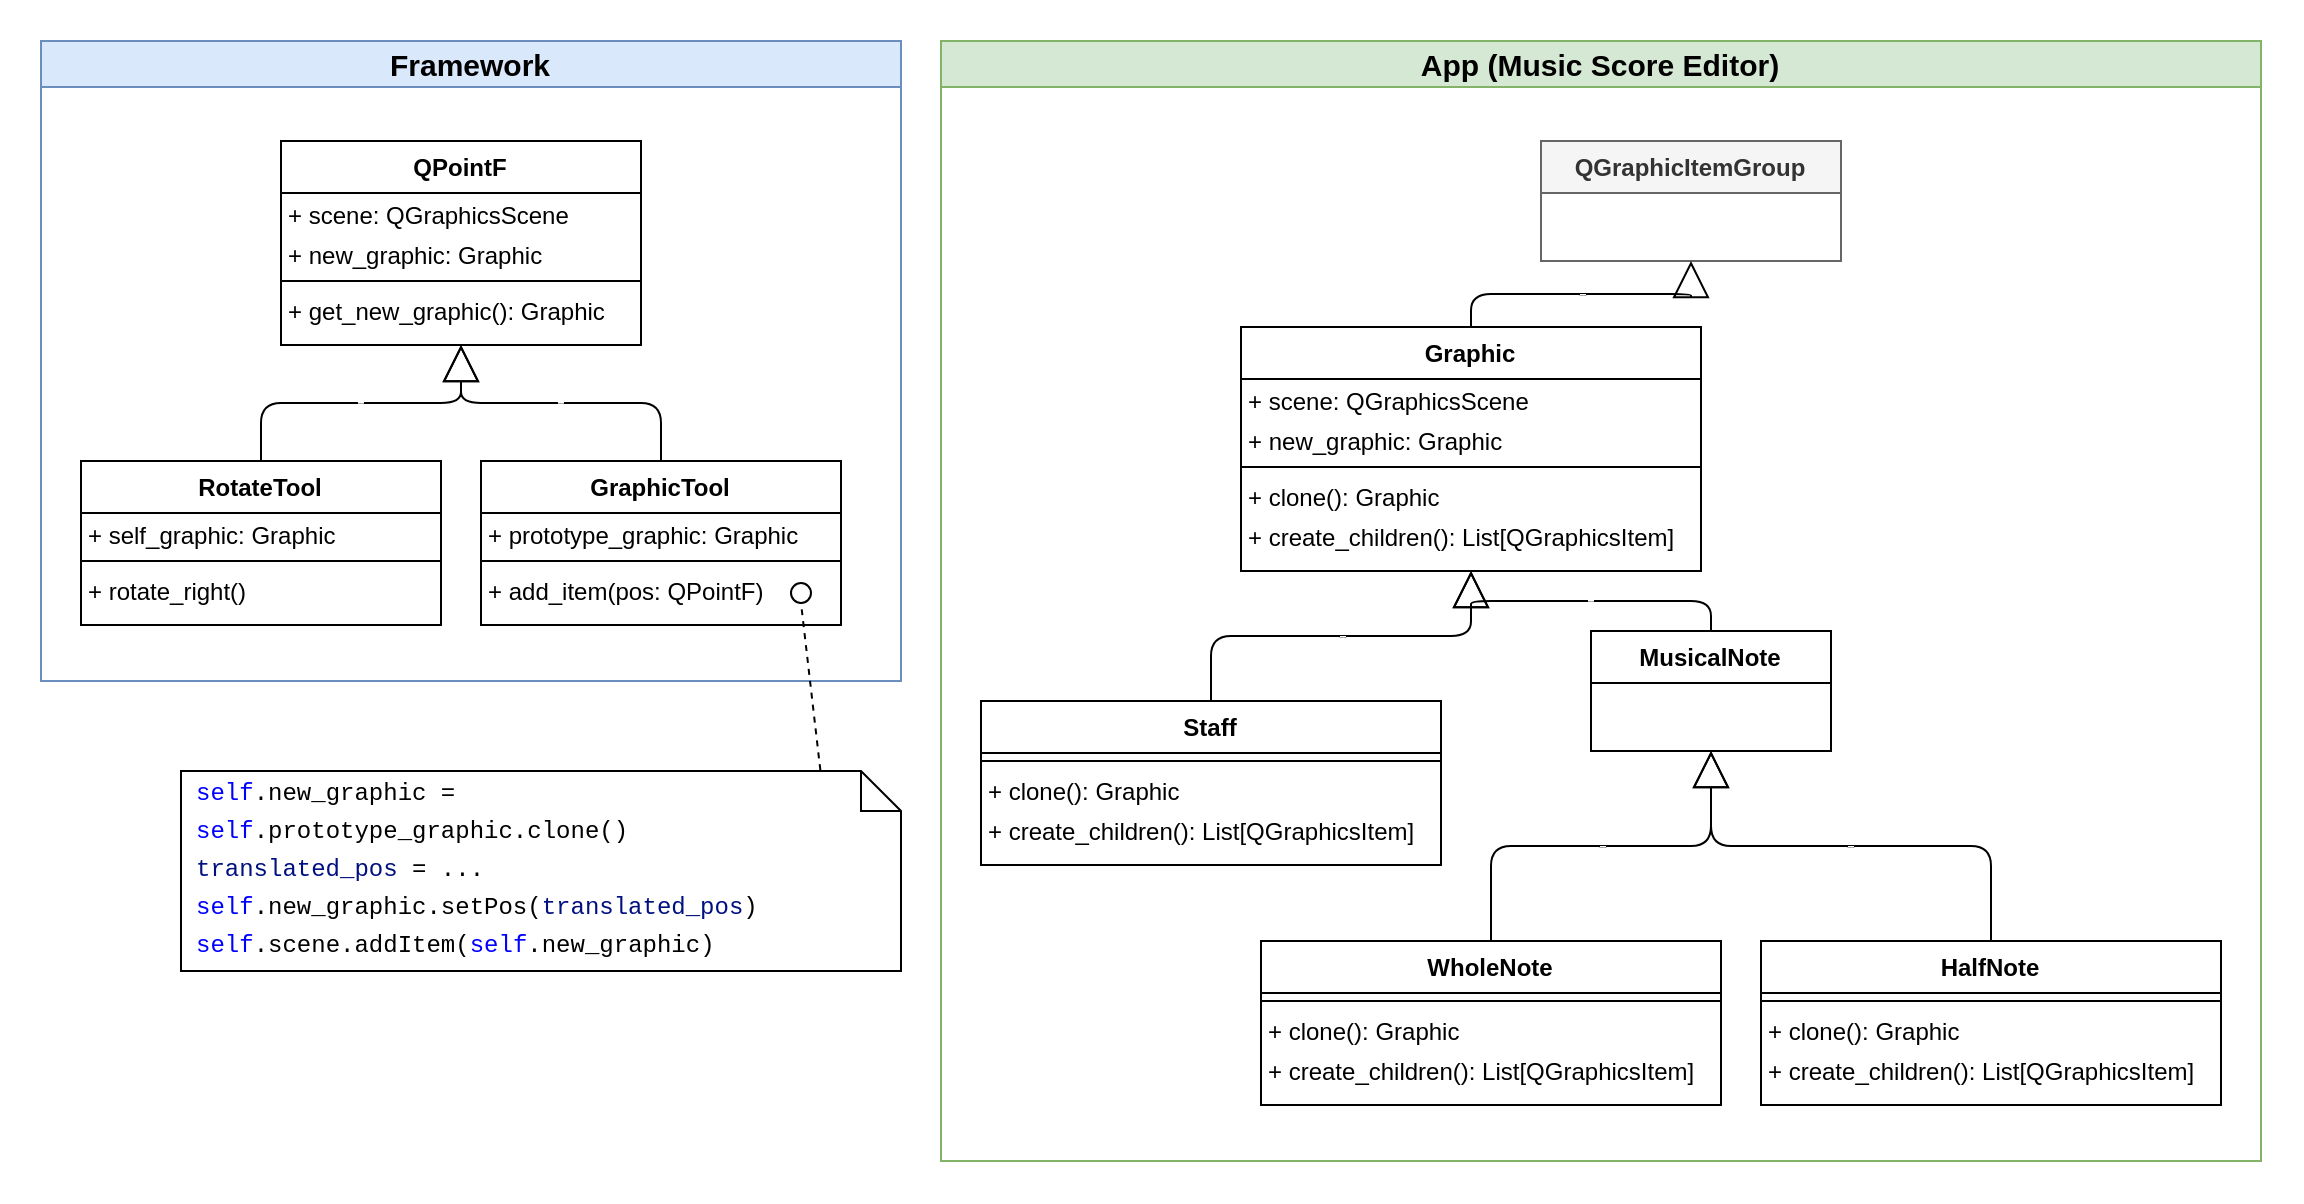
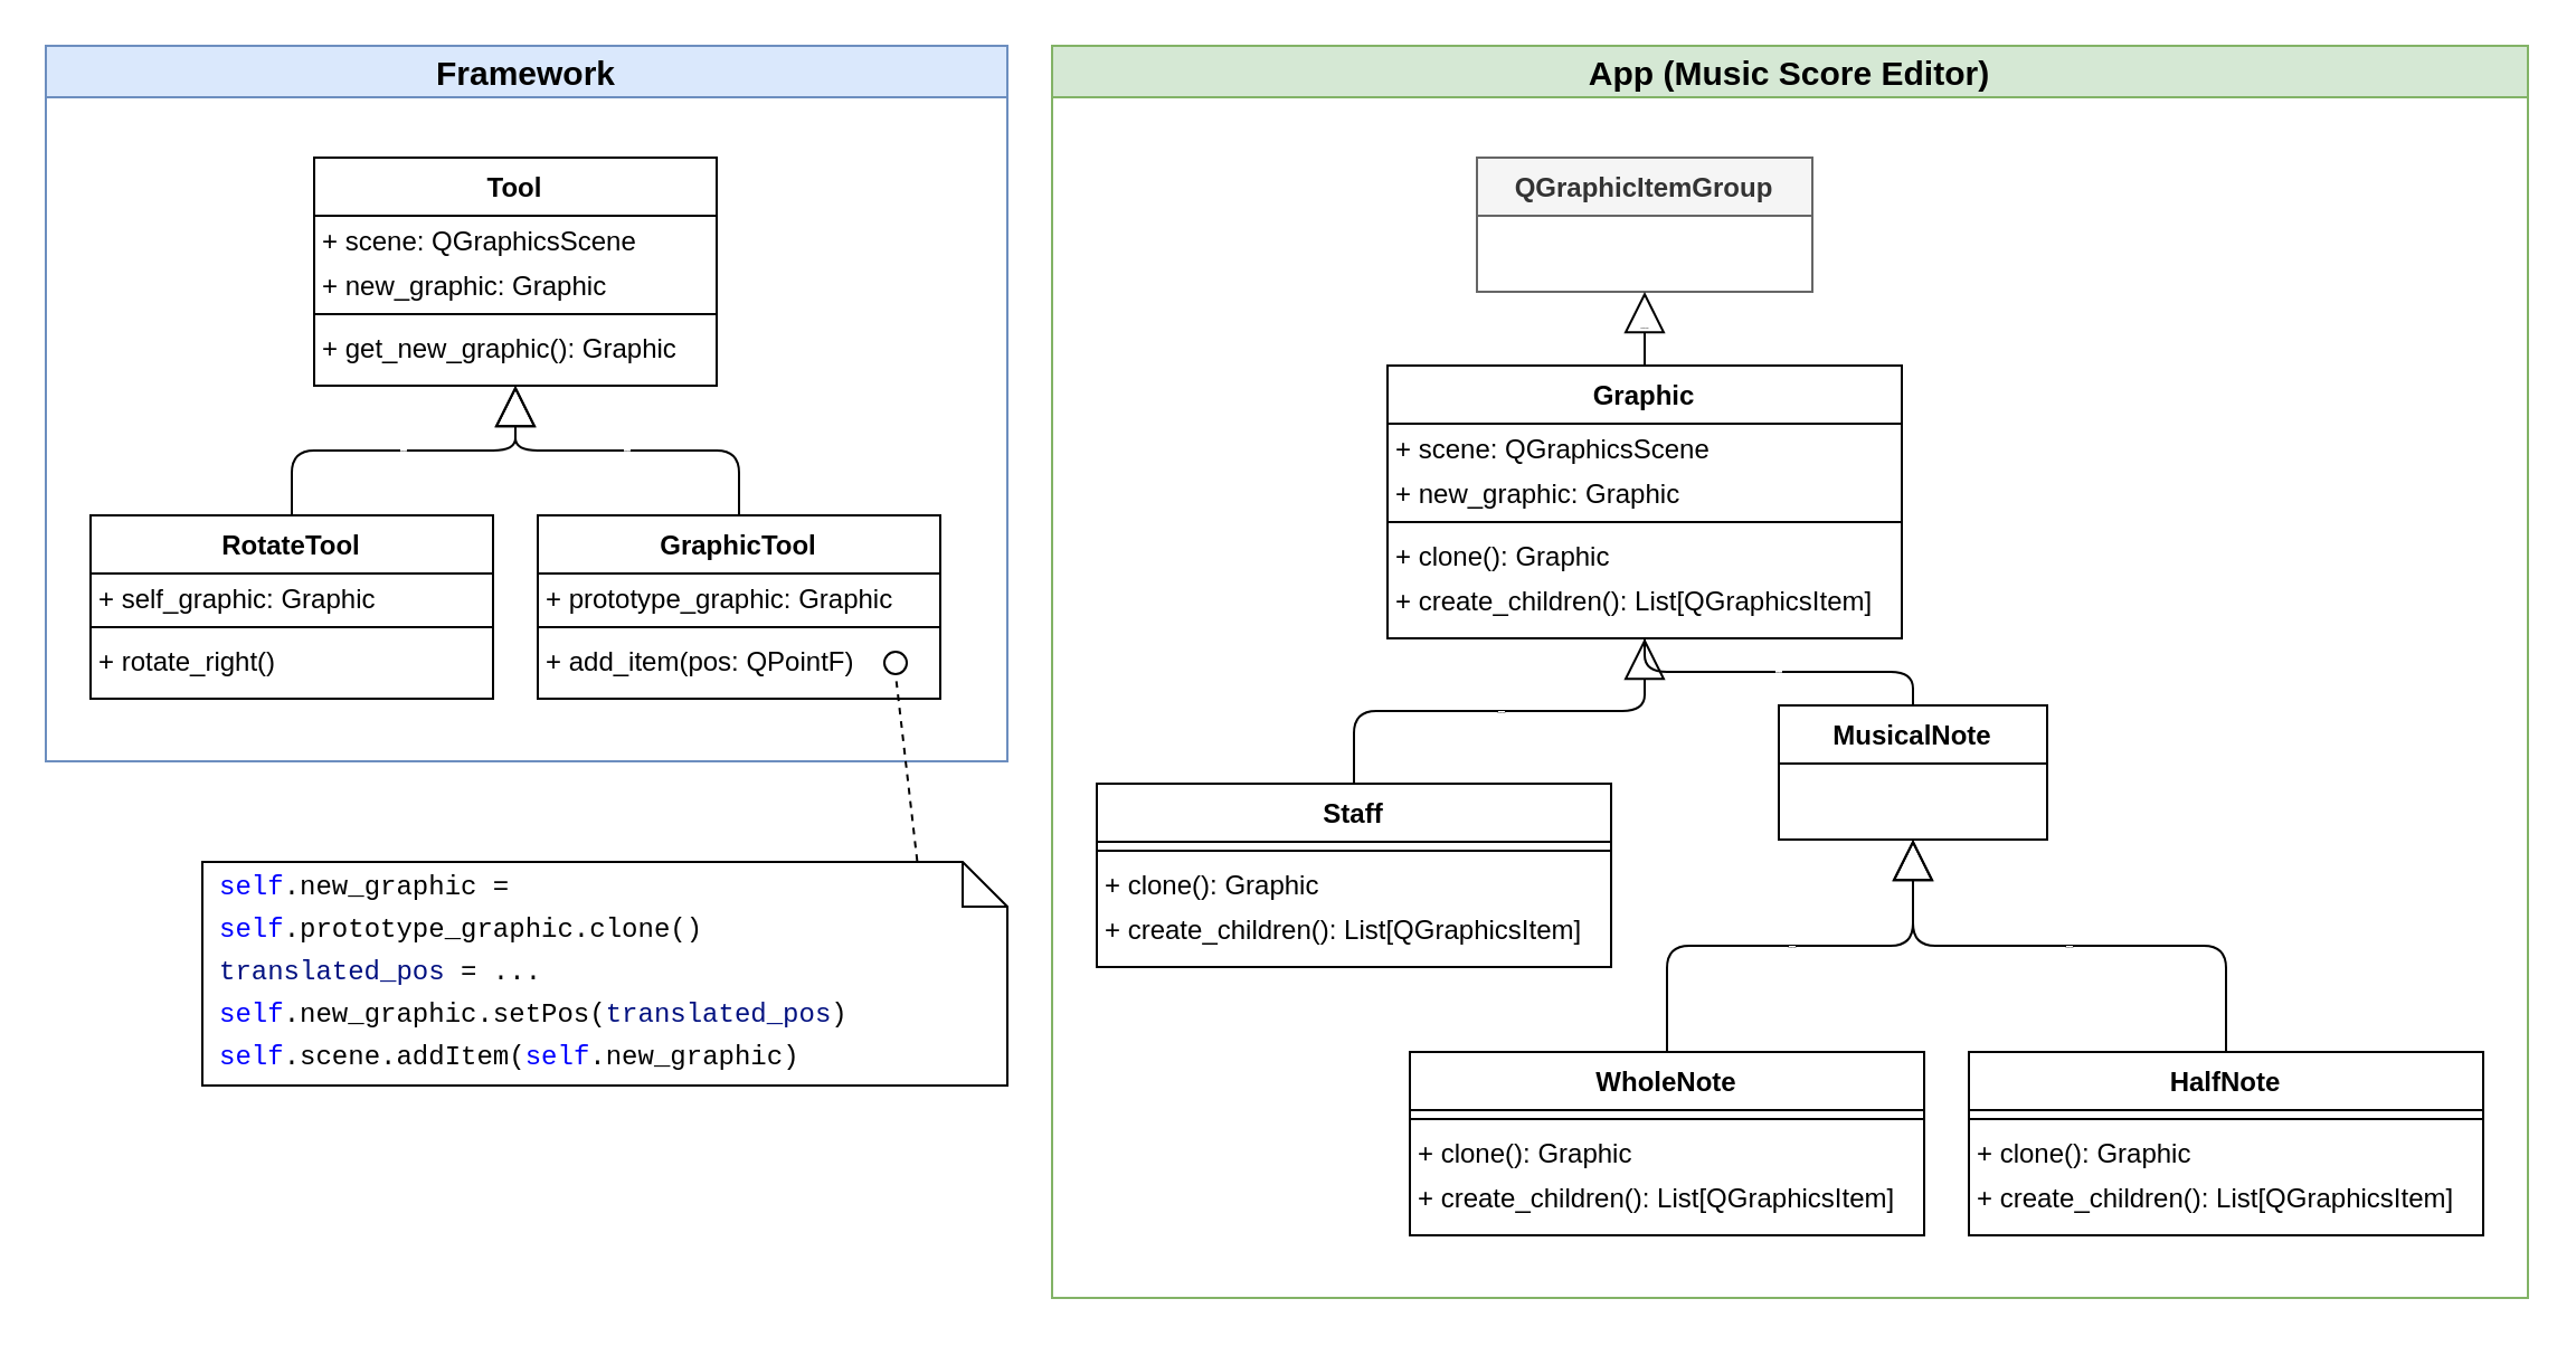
- <mxCell id="3" value="QPointF" style="swimlane;fontStyle=1;align=center;verticalAlign=top;childLayout=stackLayout;horizontal=1;startSize=26;horizontalStack=0;resizeParent=1;resizeParentMax=0;resizeLast=0;collapsible=1;marginBottom=0;spacingBottom=0;spacing=2;autosize=0;container=0;" parent="2" vertex="1"><mxGeometry x="120" y="50" width="180" height="102" as="geometry" /></mxCell>
+ <mxCell id="3" value="Tool" style="swimlane;fontStyle=1;align=center;verticalAlign=top;childLayout=stackLayout;horizontal=1;startSize=26;horizontalStack=0;resizeParent=1;resizeParentMax=0;resizeLast=0;collapsible=1;marginBottom=0;spacingBottom=0;spacing=2;autosize=0;container=0;" parent="2" vertex="1"><mxGeometry x="120" y="50" width="180" height="102" as="geometry" /></mxCell>
- <mxCell id="29" value="QGraphicItemGroup" style="swimlane;fontStyle=1;align=center;verticalAlign=top;childLayout=stackLayout;horizontal=1;startSize=26;horizontalStack=0;resizeParent=1;resizeParentMax=0;resizeLast=0;collapsible=1;marginBottom=0;spacingBottom=0;spacing=2;autosize=0;container=0;fillColor=#f5f5f5;strokeColor=#666666;fontColor=#333333;" parent="21" vertex="1"><mxGeometry x="300" y="50" width="150" height="60" as="geometry" /></mxCell>
+ <mxCell id="29" value="QGraphicItemGroup" style="swimlane;fontStyle=1;align=center;verticalAlign=top;childLayout=stackLayout;horizontal=1;startSize=26;horizontalStack=0;resizeParent=1;resizeParentMax=0;resizeLast=0;collapsible=1;marginBottom=0;spacingBottom=0;spacing=2;autosize=0;container=0;fillColor=#f5f5f5;strokeColor=#666666;fontColor=#333333;" parent="21" vertex="1"><mxGeometry x="190" y="50" width="150" height="60" as="geometry" /></mxCell>
- <mxCell id="38" value="Extends" style="endArrow=block;endSize=16;endFill=0;html=1;fontSize=1;exitX=0.5;exitY=0;exitDx=0;exitDy=0;entryX=.5;entryY=1;entryDx=0;entryDy=0;edgeStyle=orthogonalEdgeStyle;rounded=1;" parent="21" source="36" target="22" edge="1"><mxGeometry width="160" relative="1" as="geometry"><mxPoint x="570" y="-60" as="sourcePoint" /><mxPoint x="590" y="-128" as="targetPoint" /></mxGeometry></mxCell>
+ <mxCell id="38" value="Extends" style="endArrow=none;endSize=16;endFill=0;html=1;fontSize=1;exitX=0.5;exitY=0;exitDx=0;exitDy=0;entryX=.5;entryY=1;entryDx=0;entryDy=0;edgeStyle=orthogonalEdgeStyle;rounded=1;" parent="21" source="36" target="22" edge="1"><mxGeometry width="160" relative="1" as="geometry"><mxPoint x="570" y="-60" as="sourcePoint" /><mxPoint x="590" y="-128" as="targetPoint" /></mxGeometry></mxCell>
